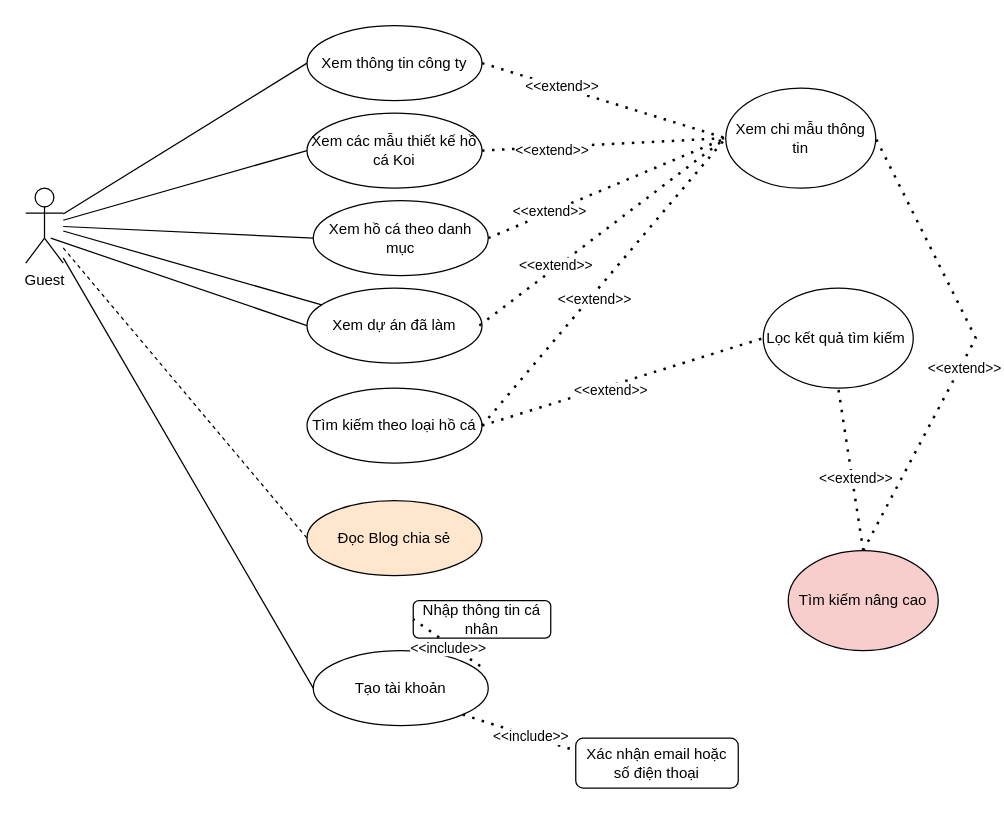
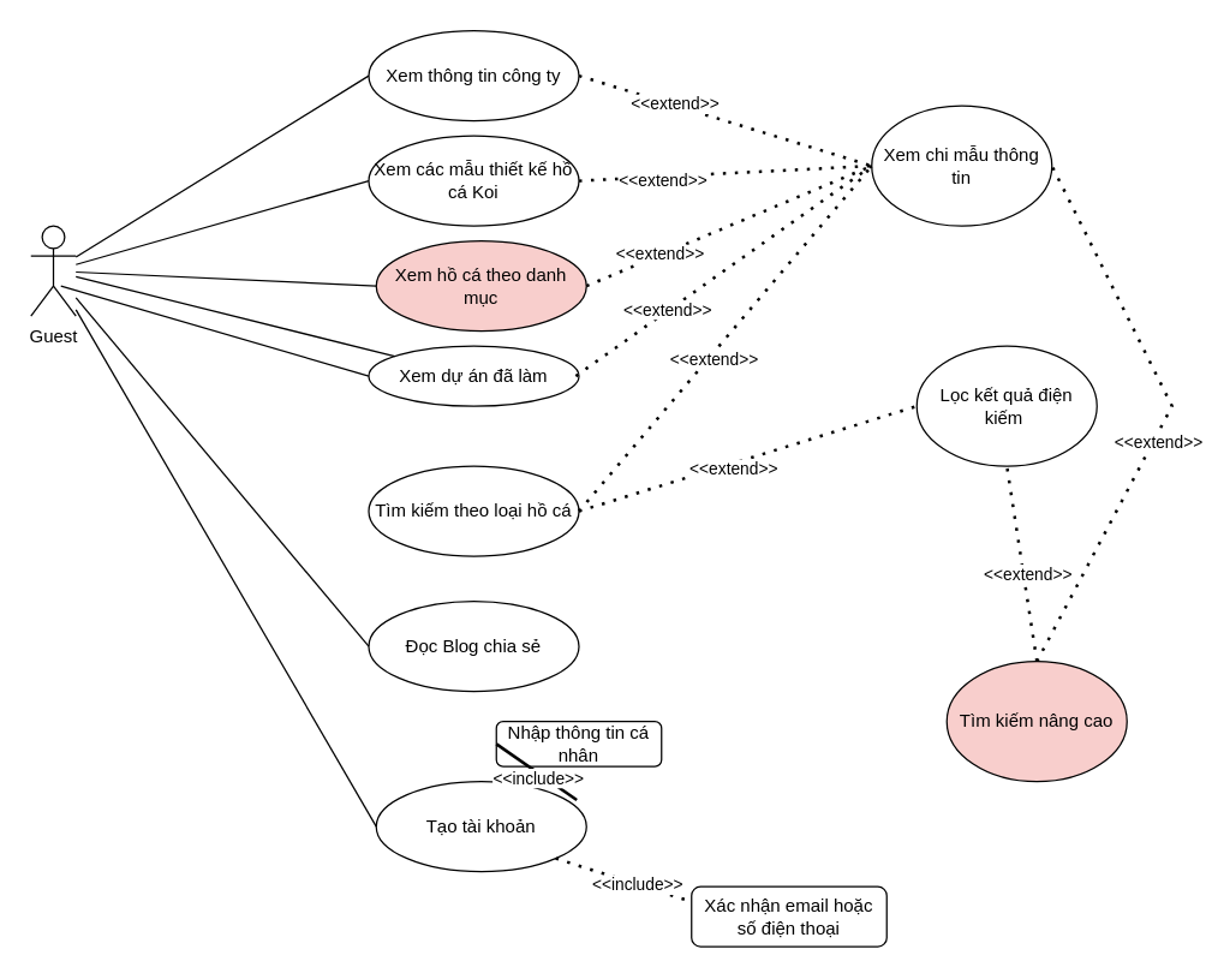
- <mxCell id="8" value="Xem hồ cá theo danh mục" style="ellipse;whiteSpace=wrap;html=1;" vertex="1" parent="2"><mxGeometry x="230" y="140" width="140" height="60" as="geometry" /></mxCell>
+ <mxCell id="8" value="Xem hồ cá theo danh mục" style="ellipse;whiteSpace=wrap;html=1;fillColor=#f8cecc;" vertex="1" parent="2"><mxGeometry x="230" y="140" width="140" height="60" as="geometry" /></mxCell>
- <mxCell id="11" value="Xem dự án đã làm" style="ellipse;whiteSpace=wrap;html=1;" vertex="1" parent="2"><mxGeometry x="225" y="210" width="140" height="60" as="geometry" /></mxCell>
+ <mxCell id="11" value="Xem dự án đã làm" style="ellipse;whiteSpace=wrap;html=1;" vertex="1" parent="2"><mxGeometry x="225" y="210" width="140" height="40" as="geometry" /></mxCell>
- <mxCell id="24" value="Lọc kết quả tìm kiếm&amp;nbsp;" style="ellipse;whiteSpace=wrap;html=1;" vertex="1" parent="2"><mxGeometry x="590" y="210" width="120" height="80" as="geometry" /></mxCell>
+ <mxCell id="24" value="Lọc kết quả điện kiếm&amp;nbsp;" style="ellipse;whiteSpace=wrap;html=1;" vertex="1" parent="2"><mxGeometry x="590" y="210" width="120" height="80" as="geometry" /></mxCell>
- <mxCell id="41" value="" style="endArrow=none;html=1;rounded=0;entryX=0;entryY=0.5;entryDx=0;entryDy=0;dashed=1;" edge="1" parent="2" source="3" target="9"><mxGeometry width="50" height="50" relative="1" as="geometry"><mxPoint x="160" y="190" as="sourcePoint" /><mxPoint x="235" y="330" as="targetPoint" /></mxGeometry></mxCell>
+ <mxCell id="41" value="" style="endArrow=none;html=1;rounded=0;entryX=0;entryY=0.5;entryDx=0;entryDy=0;" edge="1" parent="2" source="3" target="9"><mxGeometry width="50" height="50" relative="1" as="geometry"><mxPoint x="160" y="190" as="sourcePoint" /><mxPoint x="235" y="330" as="targetPoint" /></mxGeometry></mxCell>
- <mxCell id="9" value="Đọc Blog chia sẻ" style="ellipse;whiteSpace=wrap;html=1;fillColor=#ffe6cc;" vertex="1" parent="2"><mxGeometry x="225" y="380" width="140" height="60" as="geometry" /></mxCell>
+ <mxCell id="9" value="Đọc Blog chia sẻ" style="ellipse;whiteSpace=wrap;html=1;" vertex="1" parent="2"><mxGeometry x="225" y="380" width="140" height="60" as="geometry" /></mxCell>
- <mxCell id="32" value="" style="endArrow=none;dashed=1;html=1;dashPattern=1 3;strokeWidth=2;rounded=0;exitX=0.954;exitY=0.206;exitDx=0;exitDy=0;exitPerimeter=0;entryX=0;entryY=0.5;entryDx=0;entryDy=0;" edge="1" parent="2" source="10" target="4"><mxGeometry width="50" height="50" relative="1" as="geometry"><mxPoint x="400" y="430" as="sourcePoint" /><mxPoint x="450" y="380" as="targetPoint" /></mxGeometry></mxCell>
+ <mxCell id="32" value="" style="endArrow=none;dashed=0;html=1;dashPattern=1 3;strokeWidth=2;rounded=0;exitX=0.954;exitY=0.206;exitDx=0;exitDy=0;exitPerimeter=0;entryX=0;entryY=0.5;entryDx=0;entryDy=0;" edge="1" parent="2" source="10" target="4"><mxGeometry width="50" height="50" relative="1" as="geometry"><mxPoint x="400" y="430" as="sourcePoint" /><mxPoint x="450" y="380" as="targetPoint" /></mxGeometry></mxCell>
